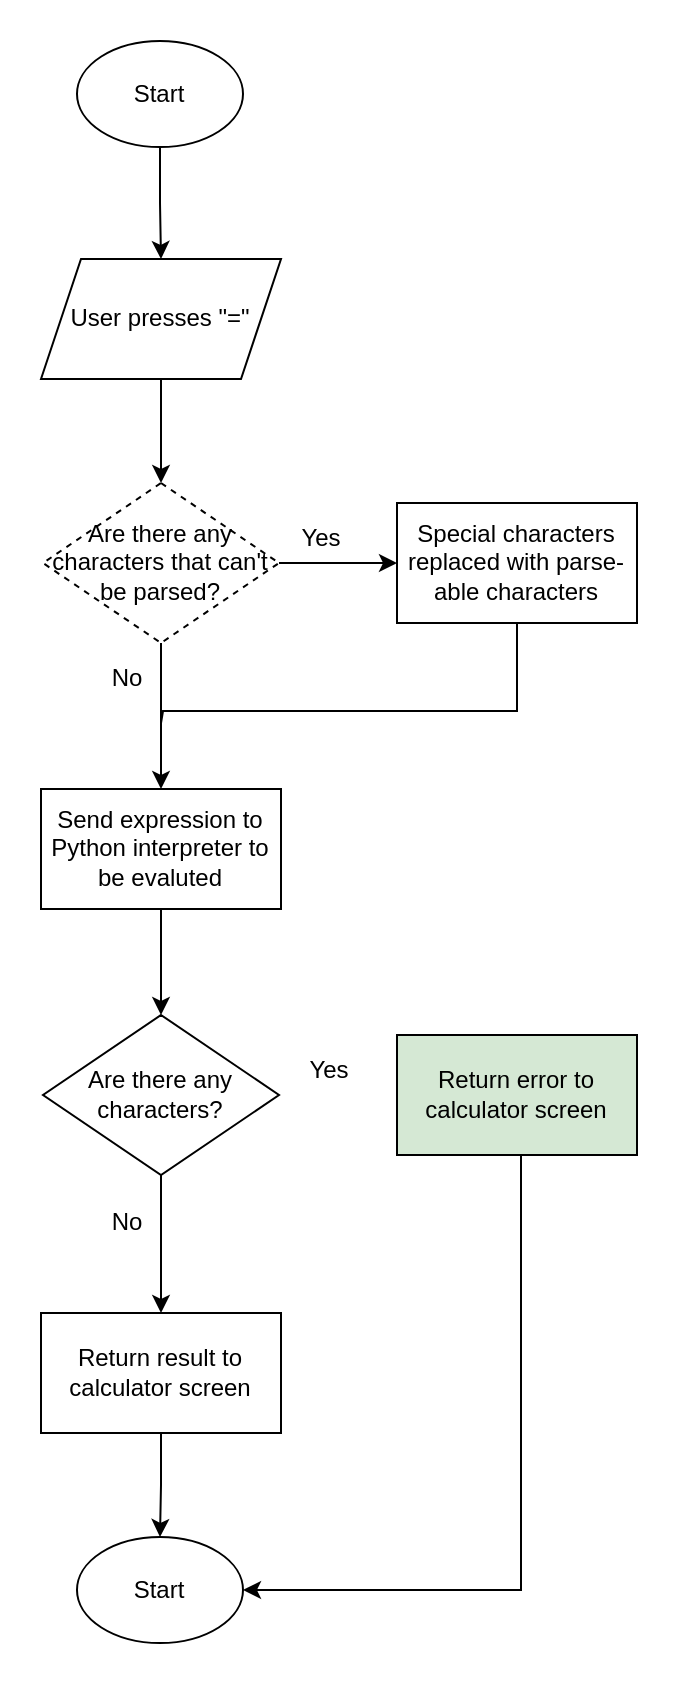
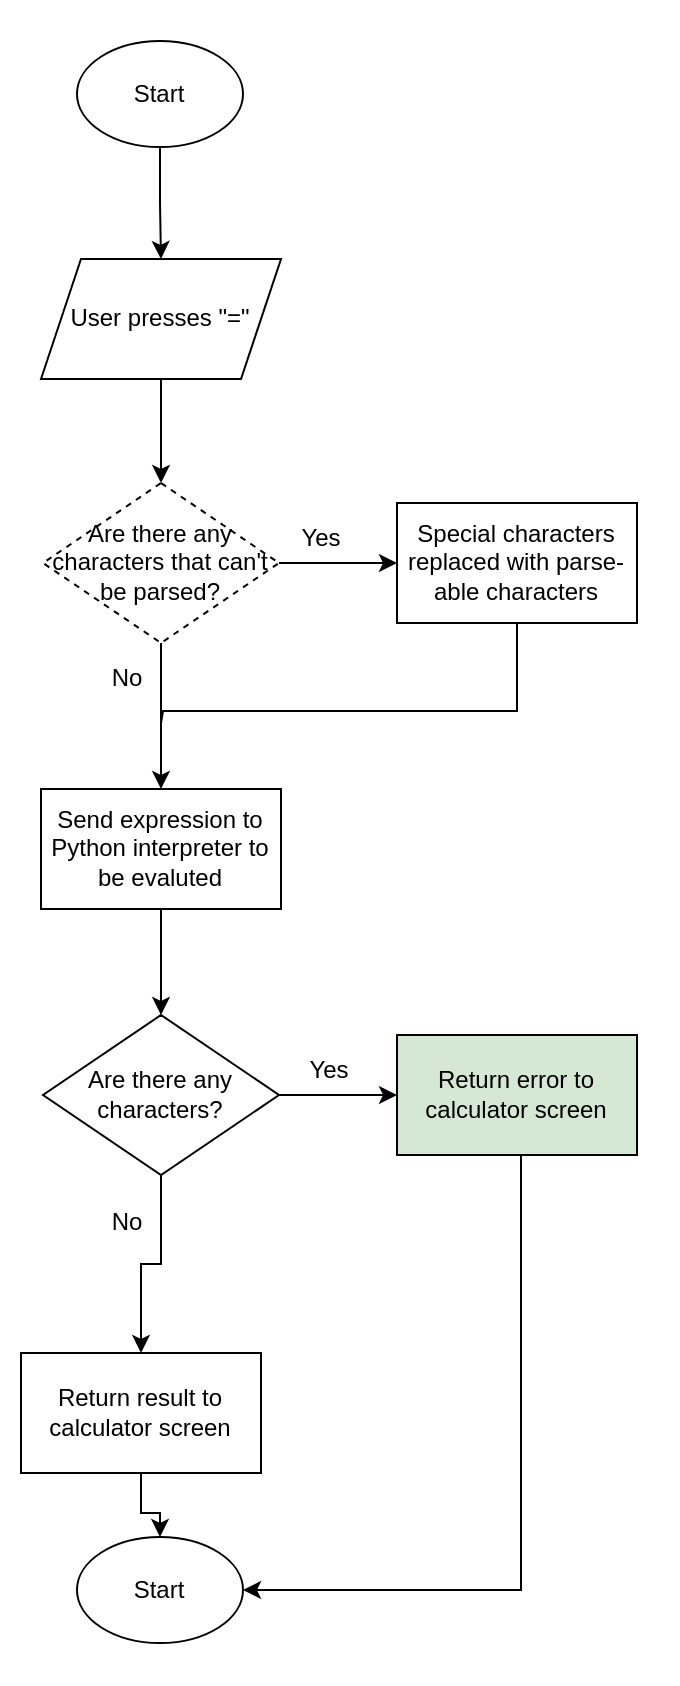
+ <mxCell id="13" style="edgeStyle=orthogonalEdgeStyle;rounded=0;orthogonalLoop=1;jettySize=auto;html=1;entryX=0;entryY=0.5;entryDx=0;entryDy=0;" edge="1" parent="1" source="15" target="17"><mxGeometry relative="1" as="geometry" /></mxCell>
- <mxCell id="24" value="Return result to calculator screen" style="rounded=0;whiteSpace=wrap;html=1;" vertex="1" parent="1"><mxGeometry x="20" y="656" width="120" height="60" as="geometry" /></mxCell>
+ <mxCell id="24" value="Return result to calculator screen" style="rounded=0;whiteSpace=wrap;html=1;" vertex="1" parent="1"><mxGeometry x="10" y="676" width="120" height="60" as="geometry" /></mxCell>
